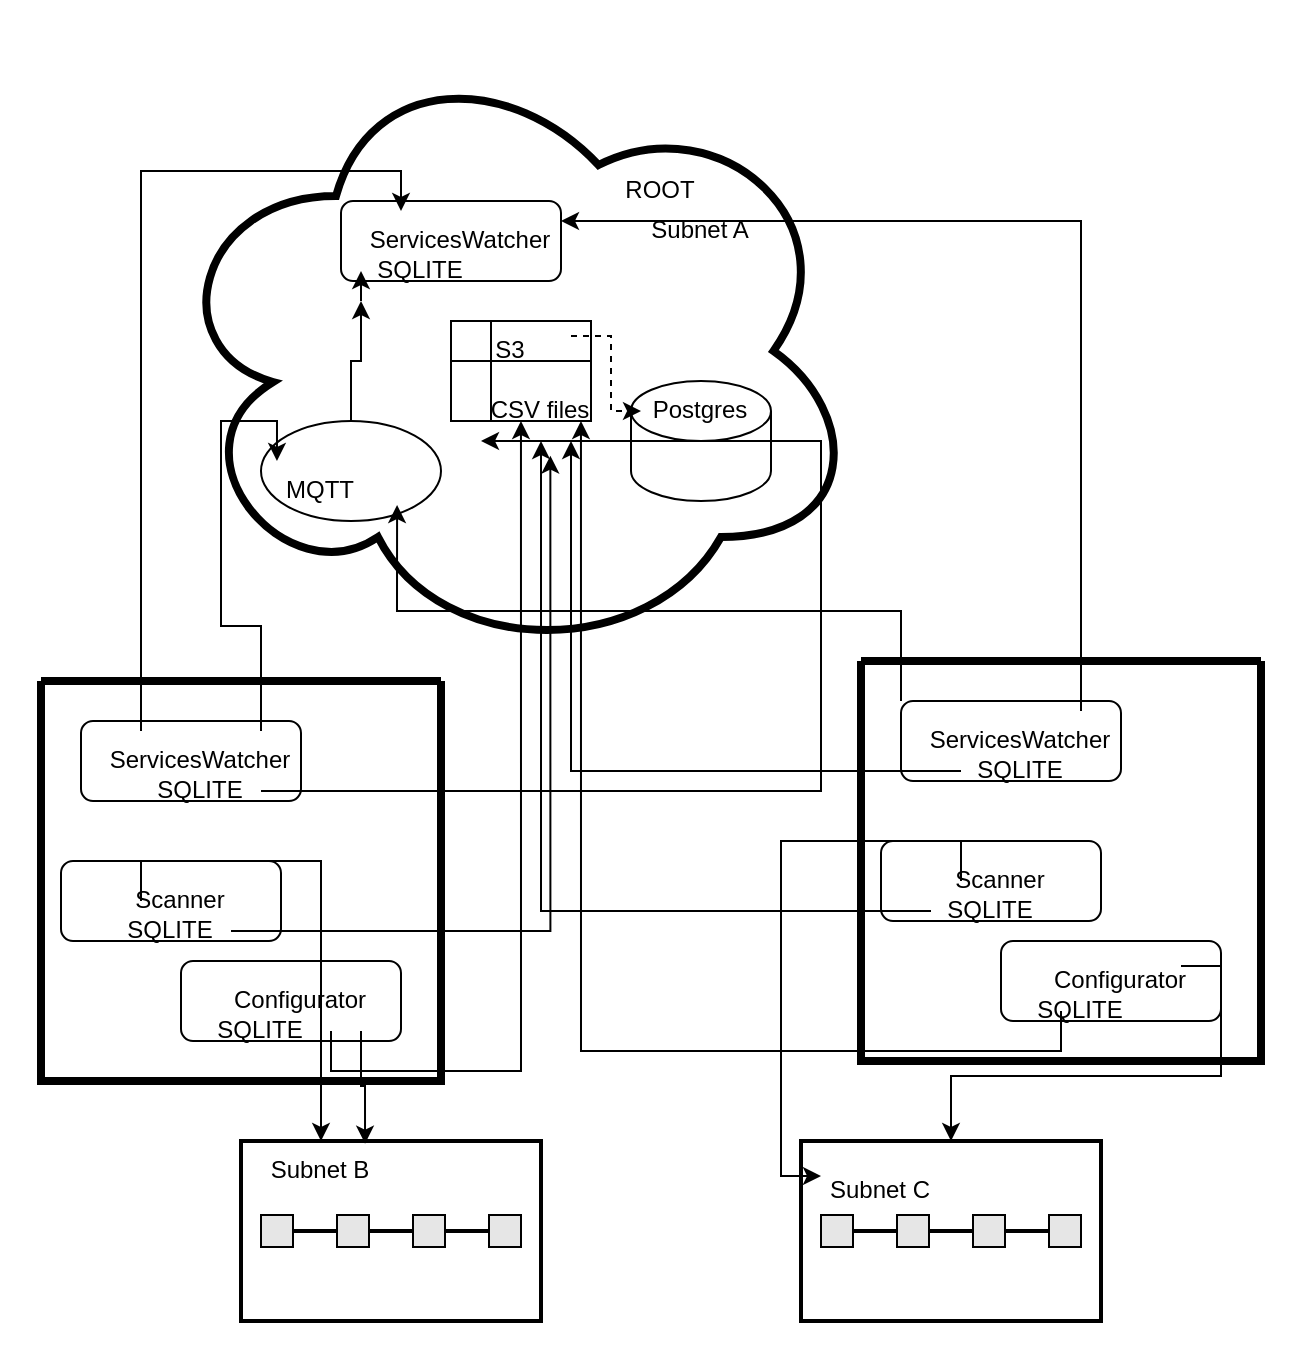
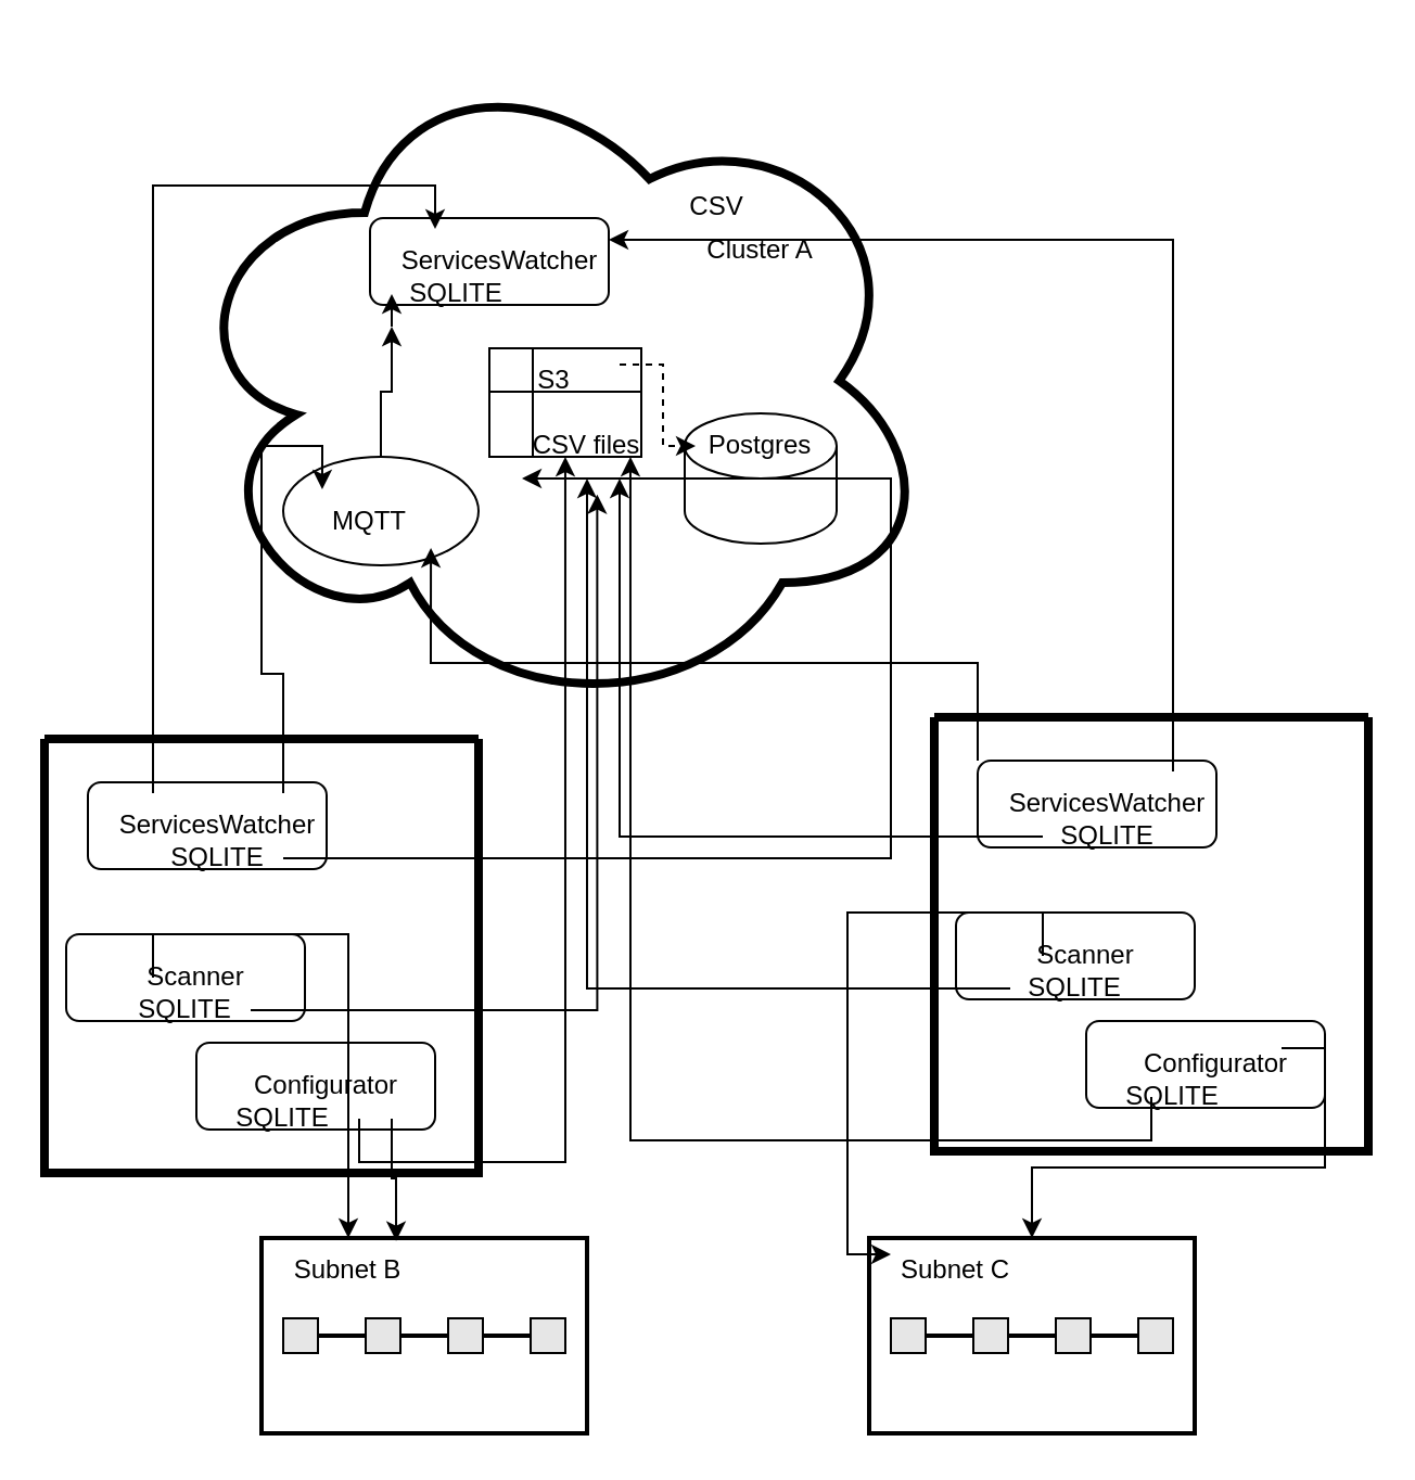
- <mxCell id="4" value="ROOT" style="text;html=1;strokeColor=none;fillColor=none;align=center;verticalAlign=middle;whiteSpace=wrap;rounded=0;" vertex="1" parent="1"><mxGeometry x="300" y="80" width="60" height="30" as="geometry" /></mxCell>
+ <mxCell id="4" value="CSV" style="text;html=1;strokeColor=none;fillColor=none;align=center;verticalAlign=middle;whiteSpace=wrap;rounded=0;" vertex="1" parent="1"><mxGeometry x="300" y="80" width="60" height="30" as="geometry" /></mxCell>
- <mxCell id="36" value="Subnet A" style="text;html=1;strokeColor=none;fillColor=none;align=center;verticalAlign=middle;whiteSpace=wrap;rounded=0;" vertex="1" parent="1"><mxGeometry x="320" y="100" width="60" height="30" as="geometry" /></mxCell>
+ <mxCell id="36" value="Cluster A" style="text;html=1;strokeColor=none;fillColor=none;align=center;verticalAlign=middle;whiteSpace=wrap;rounded=0;" vertex="1" parent="1"><mxGeometry x="320" y="100" width="60" height="30" as="geometry" /></mxCell>
- <mxCell id="8" value="MQTT" style="text;html=1;strokeColor=none;fillColor=none;align=center;verticalAlign=middle;whiteSpace=wrap;rounded=0;" vertex="1" parent="1"><mxGeometry x="130" y="230" width="60" height="30" as="geometry" /></mxCell>
+ <mxCell id="8" value="MQTT" style="text;html=1;strokeColor=none;fillColor=none;align=center;verticalAlign=middle;whiteSpace=wrap;rounded=0;" vertex="1" parent="1"><mxGeometry x="140" y="225" width="60" height="30" as="geometry" /></mxCell>
- <mxCell id="48" value="Subnet C" style="text;html=1;strokeColor=none;fillColor=none;align=center;verticalAlign=middle;whiteSpace=wrap;rounded=0;" vertex="1" parent="1"><mxGeometry x="410" y="580" width="60" height="30" as="geometry" /></mxCell>
+ <mxCell id="48" value="Subnet C" style="text;html=1;strokeColor=none;fillColor=none;align=center;verticalAlign=middle;whiteSpace=wrap;rounded=0;" vertex="1" parent="1"><mxGeometry x="410" y="570" width="60" height="30" as="geometry" /></mxCell>
